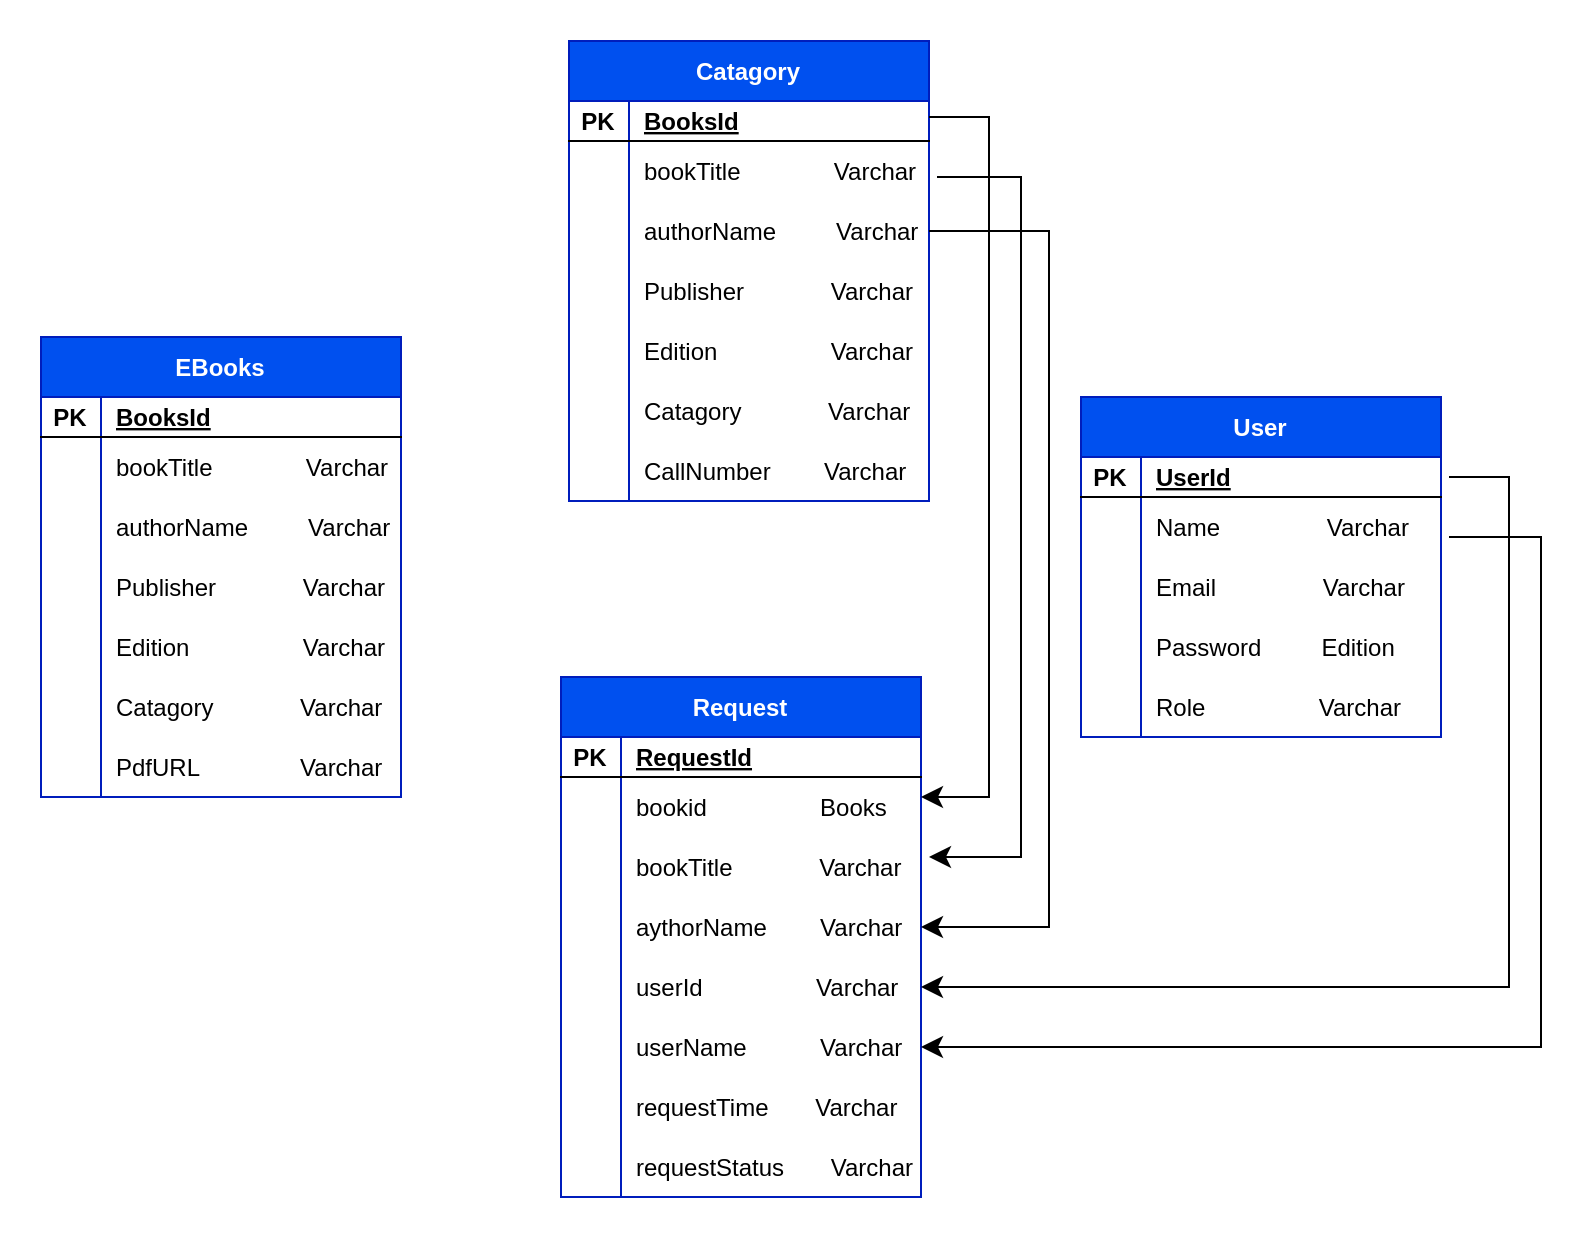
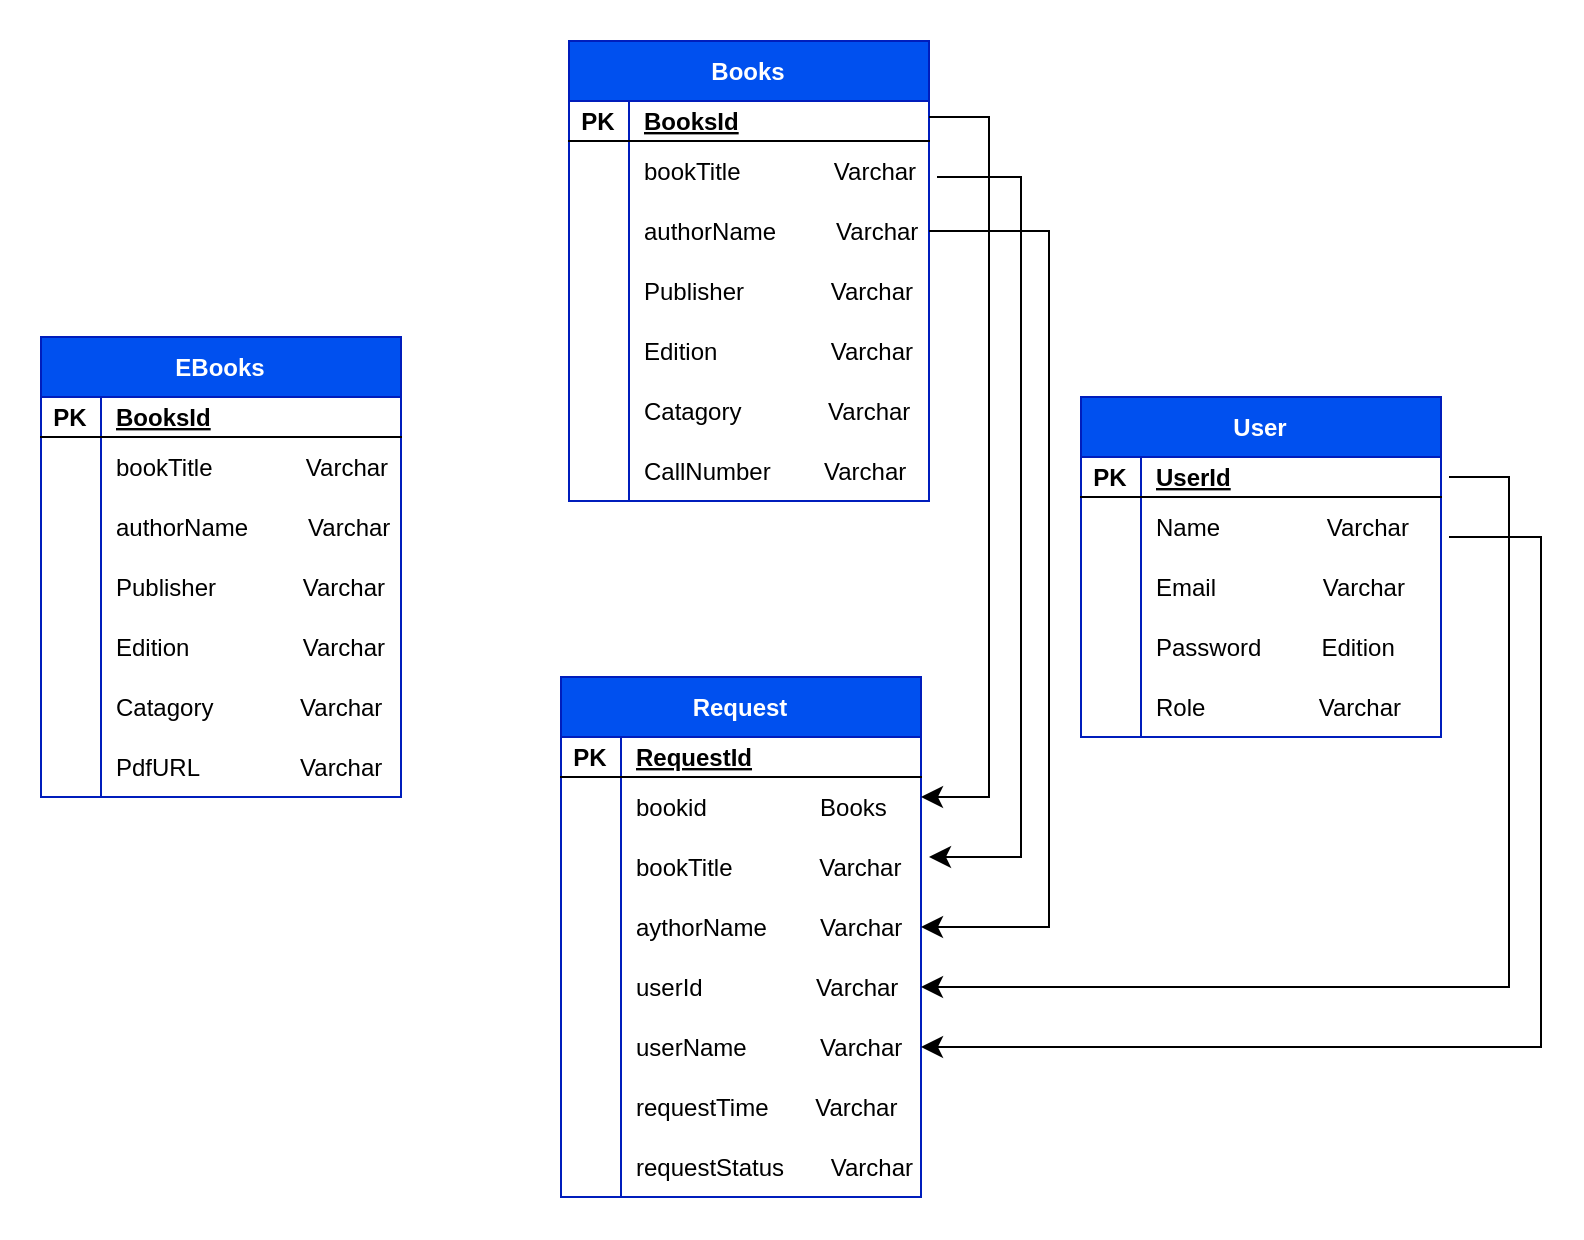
- <mxCell id="18" value="Catagory" style="shape=table;startSize=30;container=1;collapsible=1;childLayout=tableLayout;fixedRows=1;rowLines=0;fontStyle=1;align=center;resizeLast=1;fillColor=#0050ef;fontColor=#ffffff;strokeColor=#001DBC;" vertex="1" parent="1"><mxGeometry x="284" y="20" width="180" height="230" as="geometry" /></mxCell>
+ <mxCell id="18" value="Books" style="shape=table;startSize=30;container=1;collapsible=1;childLayout=tableLayout;fixedRows=1;rowLines=0;fontStyle=1;align=center;resizeLast=1;fillColor=#0050ef;fontColor=#ffffff;strokeColor=#001DBC;" vertex="1" parent="1"><mxGeometry x="284" y="20" width="180" height="230" as="geometry" /></mxCell>
